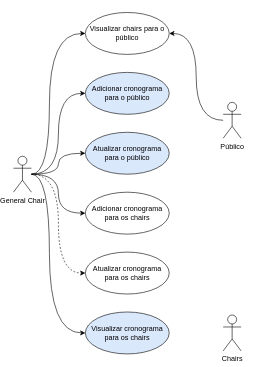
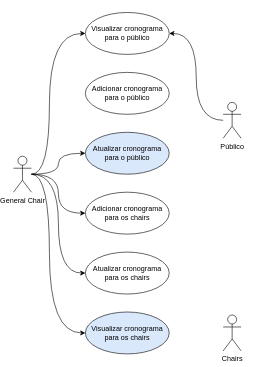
- <mxCell id="15" value="Visualizar chairs para o público" style="ellipse;whiteSpace=wrap;html=1;" vertex="1" parent="1"><mxGeometry x="140" y="20" width="140" height="70" as="geometry" /></mxCell>
+ <mxCell id="15" value="Visualizar cronograma para o público" style="ellipse;whiteSpace=wrap;html=1;" vertex="1" parent="1"><mxGeometry x="140" y="20" width="140" height="70" as="geometry" /></mxCell>
- <mxCell id="9" value="Adicionar cronograma para o público" style="ellipse;whiteSpace=wrap;html=1;fillColor=#dae8fc;" vertex="1" parent="1"><mxGeometry x="140" y="120" width="140" height="70" as="geometry" /></mxCell>
+ <mxCell id="9" value="Adicionar cronograma para o público" style="ellipse;whiteSpace=wrap;html=1;" vertex="1" parent="1"><mxGeometry x="140" y="120" width="140" height="70" as="geometry" /></mxCell>
- <mxCell id="2" style="edgeStyle=orthogonalEdgeStyle;orthogonalLoop=1;jettySize=auto;html=1;entryX=0;entryY=0.5;entryDx=0;entryDy=0;curved=1;" edge="1" parent="1" source="8" target="9"><mxGeometry relative="1" as="geometry" /></mxCell>
- <mxCell id="5" style="edgeStyle=orthogonalEdgeStyle;curved=1;orthogonalLoop=1;jettySize=auto;html=1;entryX=0;entryY=0.5;entryDx=0;entryDy=0;dashed=1;" edge="1" parent="1" source="8" target="12"><mxGeometry relative="1" as="geometry" /></mxCell>
+ <mxCell id="5" style="edgeStyle=orthogonalEdgeStyle;curved=1;orthogonalLoop=1;jettySize=auto;html=1;entryX=0;entryY=0.5;entryDx=0;entryDy=0;" edge="1" parent="1" source="8" target="12"><mxGeometry relative="1" as="geometry" /></mxCell>
